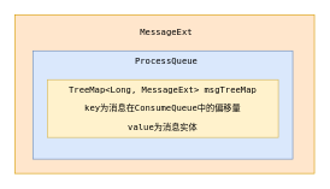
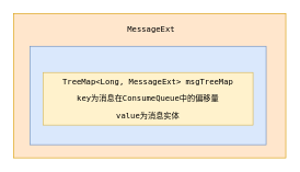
- <mxCell id="5" value="&lt;pre&gt;ProcessQueue&lt;/pre&gt;" style="text;html=1;strokeColor=none;fillColor=none;align=center;verticalAlign=middle;whiteSpace=wrap;rounded=0;" vertex="1" parent="1"><mxGeometry x="200" y="70" width="60" height="30" as="geometry" /></mxCell>
